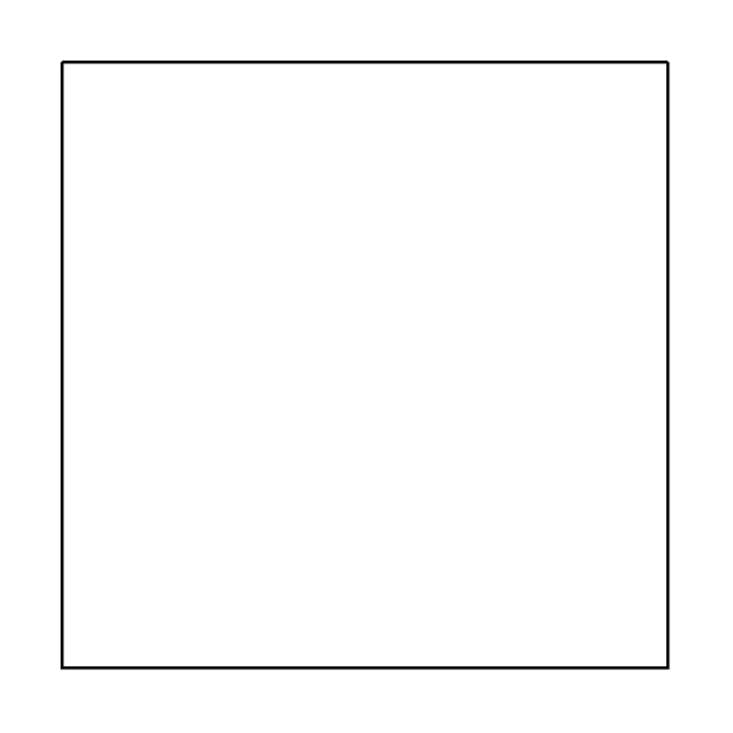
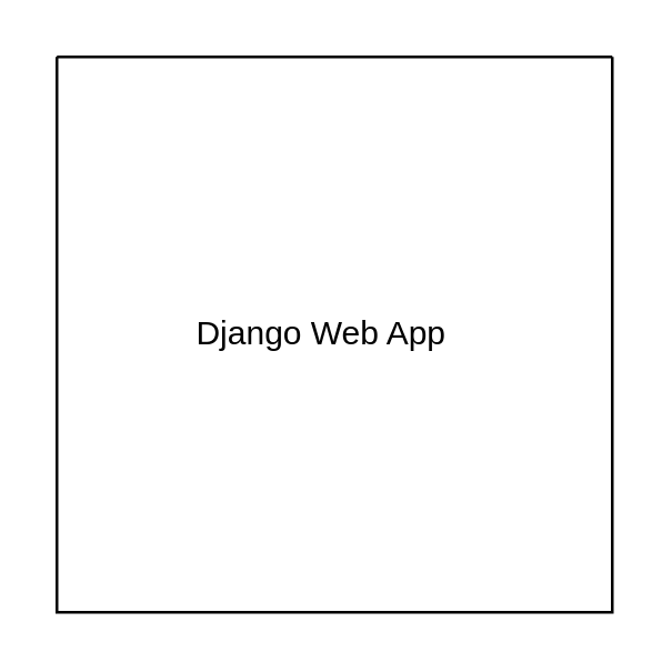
+ <mxCell id="3" value="Django Web App" style="text;html=1;align=center;verticalAlign=middle;resizable=0;points=[];autosize=1;strokeColor=none;fillColor=default;" vertex="1" parent="2"><mxGeometry x="40" y="85" width="110" height="30" as="geometry" /></mxCell>
